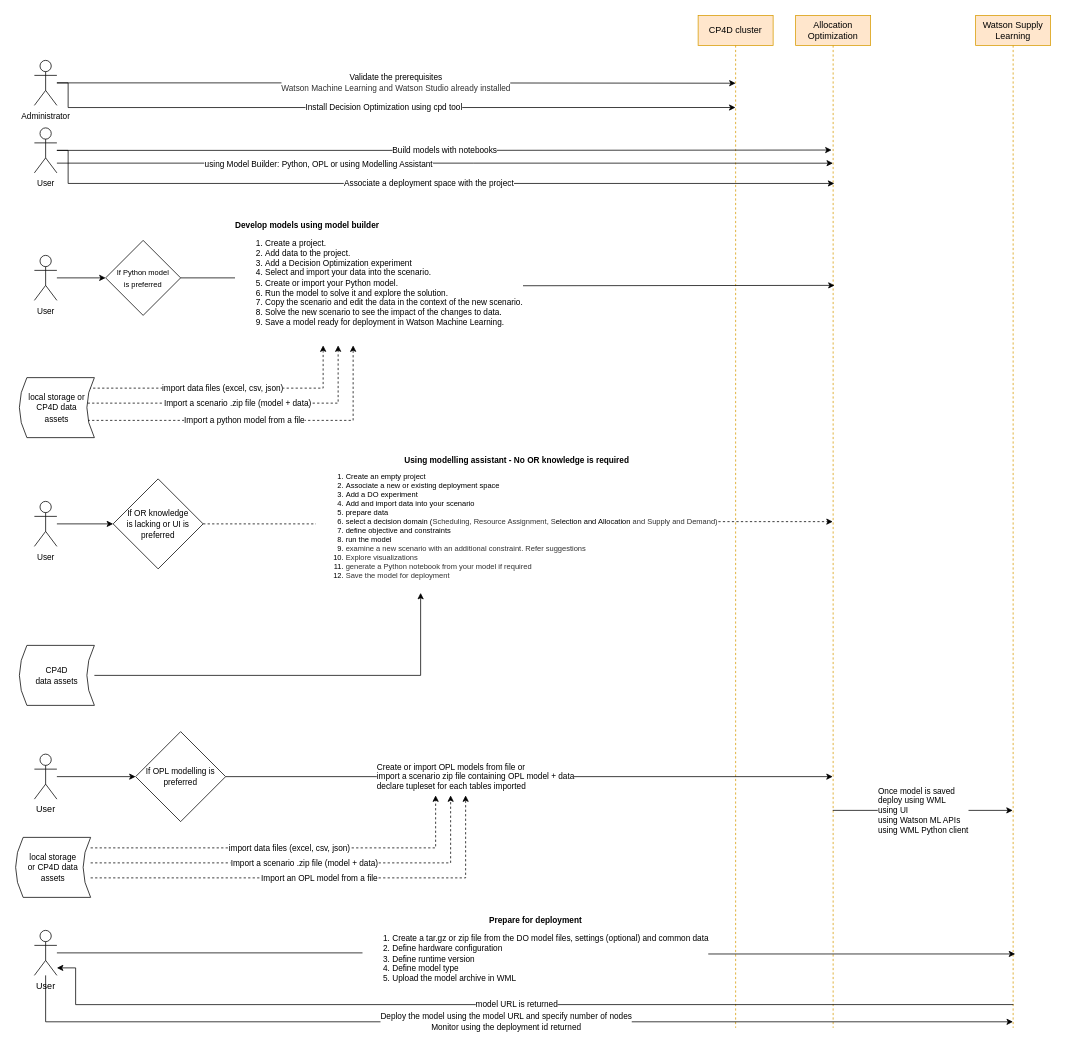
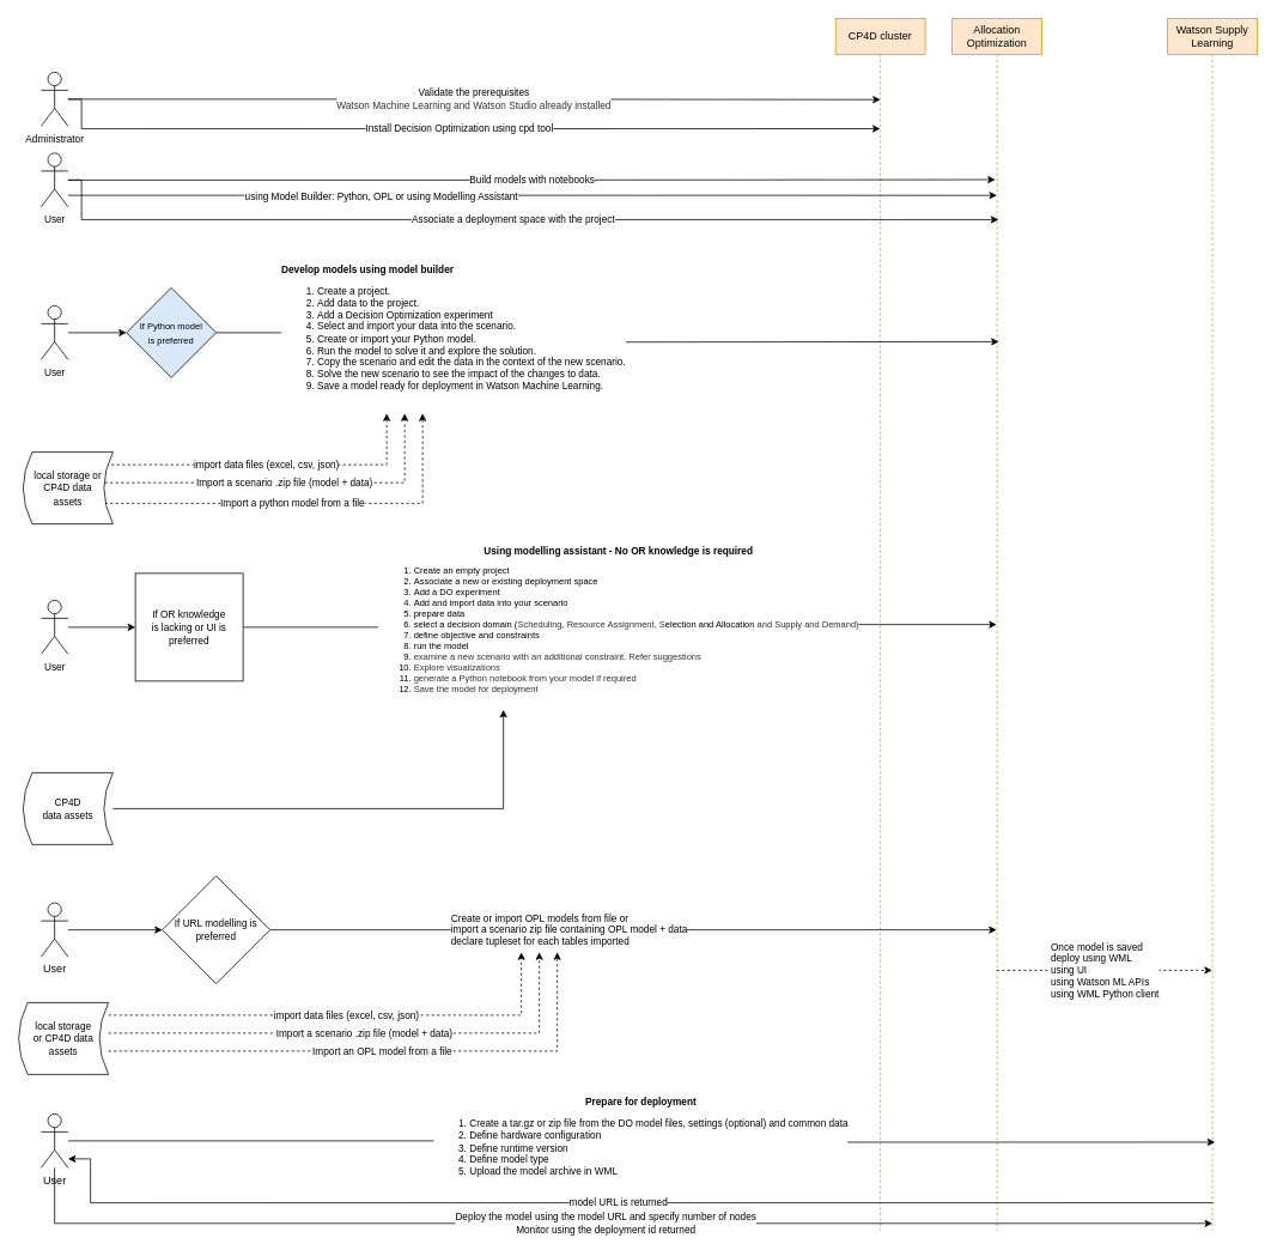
- <mxCell id="25" value="&lt;font style=&quot;font-size: 10px&quot;&gt;If Python model &lt;br&gt;is preferred&lt;/font&gt;" style="rhombus;whiteSpace=wrap;html=1;" vertex="1" parent="1"><mxGeometry x="140" y="320" width="100" height="100" as="geometry" /></mxCell>
+ <mxCell id="25" value="&lt;font style=&quot;font-size: 10px&quot;&gt;If Python model &lt;br&gt;is preferred&lt;/font&gt;" style="rhombus;whiteSpace=wrap;html=1;fillColor=#dae8fc;" vertex="1" parent="1"><mxGeometry x="140" y="320" width="100" height="100" as="geometry" /></mxCell>
- <mxCell id="26" value="&lt;font style=&quot;font-size: 11px&quot;&gt;If OR knowledge &lt;br&gt;is lacking or UI is &lt;br&gt;preferred&lt;/font&gt;" style="rhombus;whiteSpace=wrap;html=1;" vertex="1" parent="1"><mxGeometry x="150" y="638" width="120" height="120" as="geometry" /></mxCell>
+ <mxCell id="26" value="&lt;font style=&quot;font-size: 11px&quot;&gt;If OR knowledge &lt;br&gt;is lacking or UI is &lt;br&gt;preferred&lt;/font&gt;" style="whiteSpace=wrap;html=1;rounded=0;" vertex="1" parent="1"><mxGeometry x="150" y="638" width="120" height="120" as="geometry" /></mxCell>
- <mxCell id="20" value="&lt;font&gt;&lt;font style=&quot;font-size: 11px&quot;&gt;&lt;b&gt;Using modelling assistant - No OR knowledge is required&lt;/b&gt;&lt;/font&gt;&lt;br&gt;&lt;/font&gt;&lt;ol style=&quot;font-size: 10px&quot;&gt;&lt;li style=&quot;text-align: left&quot;&gt;&lt;font style=&quot;font-size: 10px&quot;&gt;Create an empty project&lt;/font&gt;&lt;/li&gt;&lt;li style=&quot;text-align: left&quot;&gt;&lt;font style=&quot;font-size: 10px&quot;&gt;Associate a new or existing deployment space&lt;/font&gt;&lt;/li&gt;&lt;li style=&quot;text-align: left&quot;&gt;&lt;font style=&quot;font-size: 10px&quot;&gt;Add a DO experiment&lt;/font&gt;&lt;/li&gt;&lt;li style=&quot;text-align: left&quot;&gt;&lt;font style=&quot;font-size: 10px&quot;&gt;Add and import data into your scenario&lt;/font&gt;&lt;/li&gt;&lt;li style=&quot;text-align: left&quot;&gt;&lt;font style=&quot;font-size: 10px&quot;&gt;prepare data&lt;/font&gt;&lt;/li&gt;&lt;li style=&quot;text-align: left&quot;&gt;&lt;font style=&quot;font-size: 10px&quot;&gt;&lt;font style=&quot;font-size: 10px&quot;&gt;select a decision domain (&lt;span style=&quot;margin: 0px ; padding: 0px ; border: 0px ; vertical-align: baseline ; color: rgb(50 , 50 , 50) ; font-family: , &amp;#34;helvetica neue&amp;#34; , &amp;#34;arial&amp;#34; , sans-serif&quot;&gt;Scheduling&lt;/span&gt;&lt;span style=&quot;color: rgb(50 , 50 , 50) ; font-family: , &amp;#34;helvetica neue&amp;#34; , &amp;#34;arial&amp;#34; , sans-serif&quot;&gt;,&amp;nbsp;&lt;/span&gt;&lt;span style=&quot;margin: 0px ; padding: 0px ; border: 0px ; vertical-align: baseline ; color: rgb(50 , 50 , 50) ; font-family: , &amp;#34;helvetica neue&amp;#34; , &amp;#34;arial&amp;#34; , sans-serif&quot;&gt;Resource Assignment&lt;/span&gt;&lt;span style=&quot;color: rgb(50 , 50 , 50) ; font-family: , &amp;#34;helvetica neue&amp;#34; , &amp;#34;arial&amp;#34; , sans-serif&quot;&gt;,&amp;nbsp;&lt;/span&gt;&lt;span style=&quot;margin: 0px ; padding: 0px ; border: 0px ; vertical-align: baseline ; color: rgb(50 , 50 , 50) ; font-family: , &amp;#34;helvetica neue&amp;#34; , &amp;#34;arial&amp;#34; , sans-serif&quot;&gt;S&lt;/span&gt;&lt;/font&gt;election and Allocation&lt;span style=&quot;color: rgb(50 , 50 , 50)&quot;&gt;&amp;nbsp;and&amp;nbsp;&lt;/span&gt;&lt;span style=&quot;margin: 0px ; padding: 0px ; border: 0px ; vertical-align: baseline ; color: rgb(50 , 50 , 50)&quot;&gt;Supply and Demand)&lt;/span&gt;&lt;/font&gt;&lt;/li&gt;&lt;li style=&quot;text-align: left&quot;&gt;&lt;font style=&quot;font-size: 10px&quot;&gt;define objective and constraints&lt;/font&gt;&lt;/li&gt;&lt;li style=&quot;text-align: left&quot;&gt;&lt;font style=&quot;font-size: 10px&quot;&gt;run the model&lt;/font&gt;&lt;/li&gt;&lt;li style=&quot;text-align: left&quot;&gt;&lt;font style=&quot;font-size: 10px&quot;&gt;&lt;span style=&quot;margin: 0px ; padding: 0px ; border: 0px ; vertical-align: baseline ; color: rgb(50 , 50 , 50) ; font-family: , &amp;#34;helvetica neue&amp;#34; , &amp;#34;arial&amp;#34; , sans-serif&quot;&gt;&lt;font style=&quot;font-size: 10px&quot;&gt;examine a new scenario with an additional constraint. Refer suggestions&lt;/font&gt;&lt;/span&gt;&lt;br&gt;&lt;/font&gt;&lt;/li&gt;&lt;li style=&quot;text-align: left&quot;&gt;&lt;span style=&quot;margin: 0px ; padding: 0px ; border: 0px ; vertical-align: baseline ; color: rgb(50 , 50 , 50) ; font-family: , &amp;#34;helvetica neue&amp;#34; , &amp;#34;arial&amp;#34; , sans-serif&quot;&gt;&lt;font style=&quot;font-size: 10px&quot;&gt;Explore visualizations&lt;/font&gt;&lt;/span&gt;&lt;/li&gt;&lt;li style=&quot;text-align: left&quot;&gt;&lt;span style=&quot;margin: 0px ; padding: 0px ; border: 0px ; vertical-align: baseline ; color: rgb(50 , 50 , 50) ; font-family: , &amp;#34;helvetica neue&amp;#34; , &amp;#34;arial&amp;#34; , sans-serif&quot;&gt;&lt;font style=&quot;font-size: 10px&quot;&gt;generate a Python&amp;nbsp;&lt;span class=&quot;keyword&quot; style=&quot;margin: 0px ; padding: 0px ; border: 0px ; vertical-align: baseline ; font-family: , &amp;#34;helvetica neue&amp;#34; , &amp;#34;arial&amp;#34; , sans-serif&quot;&gt;notebook&lt;/span&gt;&lt;span style=&quot;font-family: , &amp;#34;helvetica neue&amp;#34; , &amp;#34;arial&amp;#34; , sans-serif&quot;&gt;&amp;nbsp;from your model&amp;nbsp;if required&lt;/span&gt;&lt;br&gt;&lt;/font&gt;&lt;/span&gt;&lt;/li&gt;&lt;li style=&quot;text-align: left&quot;&gt;&lt;span style=&quot;margin: 0px ; padding: 0px ; border: 0px ; vertical-align: baseline ; color: rgb(50 , 50 , 50)&quot;&gt;&lt;font style=&quot;font-size: 10px&quot;&gt;&lt;span style=&quot;font-family: , &amp;#34;helvetica neue&amp;#34; , &amp;#34;arial&amp;#34; , sans-serif&quot;&gt;Save the model for deployment&lt;/span&gt;&lt;/font&gt;&lt;/span&gt;&lt;/li&gt;&lt;/ol&gt;" style="edgeStyle=orthogonalEdgeStyle;rounded=0;orthogonalLoop=1;jettySize=auto;html=1;exitX=1;exitY=0.5;exitDx=0;exitDy=0;dashed=1;" edge="1" parent="1" source="26" target="2"><mxGeometry relative="1" as="geometry" /></mxCell>
+ <mxCell id="20" value="&lt;font&gt;&lt;font style=&quot;font-size: 11px&quot;&gt;&lt;b&gt;Using modelling assistant - No OR knowledge is required&lt;/b&gt;&lt;/font&gt;&lt;br&gt;&lt;/font&gt;&lt;ol style=&quot;font-size: 10px&quot;&gt;&lt;li style=&quot;text-align: left&quot;&gt;&lt;font style=&quot;font-size: 10px&quot;&gt;Create an empty project&lt;/font&gt;&lt;/li&gt;&lt;li style=&quot;text-align: left&quot;&gt;&lt;font style=&quot;font-size: 10px&quot;&gt;Associate a new or existing deployment space&lt;/font&gt;&lt;/li&gt;&lt;li style=&quot;text-align: left&quot;&gt;&lt;font style=&quot;font-size: 10px&quot;&gt;Add a DO experiment&lt;/font&gt;&lt;/li&gt;&lt;li style=&quot;text-align: left&quot;&gt;&lt;font style=&quot;font-size: 10px&quot;&gt;Add and import data into your scenario&lt;/font&gt;&lt;/li&gt;&lt;li style=&quot;text-align: left&quot;&gt;&lt;font style=&quot;font-size: 10px&quot;&gt;prepare data&lt;/font&gt;&lt;/li&gt;&lt;li style=&quot;text-align: left&quot;&gt;&lt;font style=&quot;font-size: 10px&quot;&gt;&lt;font style=&quot;font-size: 10px&quot;&gt;select a decision domain (&lt;span style=&quot;margin: 0px ; padding: 0px ; border: 0px ; vertical-align: baseline ; color: rgb(50 , 50 , 50) ; font-family: , &amp;#34;helvetica neue&amp;#34; , &amp;#34;arial&amp;#34; , sans-serif&quot;&gt;Scheduling&lt;/span&gt;&lt;span style=&quot;color: rgb(50 , 50 , 50) ; font-family: , &amp;#34;helvetica neue&amp;#34; , &amp;#34;arial&amp;#34; , sans-serif&quot;&gt;,&amp;nbsp;&lt;/span&gt;&lt;span style=&quot;margin: 0px ; padding: 0px ; border: 0px ; vertical-align: baseline ; color: rgb(50 , 50 , 50) ; font-family: , &amp;#34;helvetica neue&amp;#34; , &amp;#34;arial&amp;#34; , sans-serif&quot;&gt;Resource Assignment&lt;/span&gt;&lt;span style=&quot;color: rgb(50 , 50 , 50) ; font-family: , &amp;#34;helvetica neue&amp;#34; , &amp;#34;arial&amp;#34; , sans-serif&quot;&gt;,&amp;nbsp;&lt;/span&gt;&lt;span style=&quot;margin: 0px ; padding: 0px ; border: 0px ; vertical-align: baseline ; color: rgb(50 , 50 , 50) ; font-family: , &amp;#34;helvetica neue&amp;#34; , &amp;#34;arial&amp;#34; , sans-serif&quot;&gt;S&lt;/span&gt;&lt;/font&gt;election and Allocation&lt;span style=&quot;color: rgb(50 , 50 , 50)&quot;&gt;&amp;nbsp;and&amp;nbsp;&lt;/span&gt;&lt;span style=&quot;margin: 0px ; padding: 0px ; border: 0px ; vertical-align: baseline ; color: rgb(50 , 50 , 50)&quot;&gt;Supply and Demand)&lt;/span&gt;&lt;/font&gt;&lt;/li&gt;&lt;li style=&quot;text-align: left&quot;&gt;&lt;font style=&quot;font-size: 10px&quot;&gt;define objective and constraints&lt;/font&gt;&lt;/li&gt;&lt;li style=&quot;text-align: left&quot;&gt;&lt;font style=&quot;font-size: 10px&quot;&gt;run the model&lt;/font&gt;&lt;/li&gt;&lt;li style=&quot;text-align: left&quot;&gt;&lt;font style=&quot;font-size: 10px&quot;&gt;&lt;span style=&quot;margin: 0px ; padding: 0px ; border: 0px ; vertical-align: baseline ; color: rgb(50 , 50 , 50) ; font-family: , &amp;#34;helvetica neue&amp;#34; , &amp;#34;arial&amp;#34; , sans-serif&quot;&gt;&lt;font style=&quot;font-size: 10px&quot;&gt;examine a new scenario with an additional constraint. Refer suggestions&lt;/font&gt;&lt;/span&gt;&lt;br&gt;&lt;/font&gt;&lt;/li&gt;&lt;li style=&quot;text-align: left&quot;&gt;&lt;span style=&quot;margin: 0px ; padding: 0px ; border: 0px ; vertical-align: baseline ; color: rgb(50 , 50 , 50) ; font-family: , &amp;#34;helvetica neue&amp;#34; , &amp;#34;arial&amp;#34; , sans-serif&quot;&gt;&lt;font style=&quot;font-size: 10px&quot;&gt;Explore visualizations&lt;/font&gt;&lt;/span&gt;&lt;/li&gt;&lt;li style=&quot;text-align: left&quot;&gt;&lt;span style=&quot;margin: 0px ; padding: 0px ; border: 0px ; vertical-align: baseline ; color: rgb(50 , 50 , 50) ; font-family: , &amp;#34;helvetica neue&amp;#34; , &amp;#34;arial&amp;#34; , sans-serif&quot;&gt;&lt;font style=&quot;font-size: 10px&quot;&gt;generate a Python&amp;nbsp;&lt;span class=&quot;keyword&quot; style=&quot;margin: 0px ; padding: 0px ; border: 0px ; vertical-align: baseline ; font-family: , &amp;#34;helvetica neue&amp;#34; , &amp;#34;arial&amp;#34; , sans-serif&quot;&gt;notebook&lt;/span&gt;&lt;span style=&quot;font-family: , &amp;#34;helvetica neue&amp;#34; , &amp;#34;arial&amp;#34; , sans-serif&quot;&gt;&amp;nbsp;from your model&amp;nbsp;if required&lt;/span&gt;&lt;br&gt;&lt;/font&gt;&lt;/span&gt;&lt;/li&gt;&lt;li style=&quot;text-align: left&quot;&gt;&lt;span style=&quot;margin: 0px ; padding: 0px ; border: 0px ; vertical-align: baseline ; color: rgb(50 , 50 , 50)&quot;&gt;&lt;font style=&quot;font-size: 10px&quot;&gt;&lt;span style=&quot;font-family: , &amp;#34;helvetica neue&amp;#34; , &amp;#34;arial&amp;#34; , sans-serif&quot;&gt;Save the model for deployment&lt;/span&gt;&lt;/font&gt;&lt;/span&gt;&lt;/li&gt;&lt;/ol&gt;" style="edgeStyle=orthogonalEdgeStyle;rounded=0;orthogonalLoop=1;jettySize=auto;html=1;exitX=1;exitY=0.5;exitDx=0;exitDy=0;" edge="1" parent="1" source="26" target="2"><mxGeometry relative="1" as="geometry" /></mxCell>
- <mxCell id="30" value="&lt;font style=&quot;font-size: 11px&quot;&gt;If OPL modelling is preferred&lt;/font&gt;" style="rhombus;whiteSpace=wrap;html=1;" vertex="1" parent="1"><mxGeometry x="180" y="975" width="120" height="120" as="geometry" /></mxCell>
+ <mxCell id="30" value="&lt;font style=&quot;font-size: 11px&quot;&gt;If URL modelling is preferred&lt;/font&gt;" style="rhombus;whiteSpace=wrap;html=1;" vertex="1" parent="1"><mxGeometry x="180" y="975" width="120" height="120" as="geometry" /></mxCell>
- <mxCell id="6" value="&lt;div style=&quot;text-align: left&quot;&gt;Once model is saved&lt;/div&gt;&lt;div style=&quot;text-align: left&quot;&gt;deploy using WML&lt;/div&gt;&lt;div style=&quot;text-align: left&quot;&gt;using UI&lt;br&gt;&lt;/div&gt;&lt;div style=&quot;text-align: left&quot;&gt;using Watson ML APIs&lt;br&gt;using WML Python client&lt;br&gt;&lt;/div&gt;" style="edgeStyle=orthogonalEdgeStyle;rounded=0;orthogonalLoop=1;jettySize=auto;html=1;" edge="1" parent="1" source="2" target="35"><mxGeometry relative="1" as="geometry"><Array as="points"><mxPoint x="1180" y="1080" /><mxPoint x="1180" y="1080" /></Array></mxGeometry></mxCell>
+ <mxCell id="6" value="&lt;div style=&quot;text-align: left&quot;&gt;Once model is saved&lt;/div&gt;&lt;div style=&quot;text-align: left&quot;&gt;deploy using WML&lt;/div&gt;&lt;div style=&quot;text-align: left&quot;&gt;using UI&lt;br&gt;&lt;/div&gt;&lt;div style=&quot;text-align: left&quot;&gt;using Watson ML APIs&lt;br&gt;using WML Python client&lt;br&gt;&lt;/div&gt;" style="edgeStyle=orthogonalEdgeStyle;rounded=0;orthogonalLoop=1;jettySize=auto;html=1;dashed=1;" edge="1" parent="1" source="2" target="35"><mxGeometry relative="1" as="geometry"><Array as="points"><mxPoint x="1180" y="1080" /><mxPoint x="1180" y="1080" /></Array></mxGeometry></mxCell>
